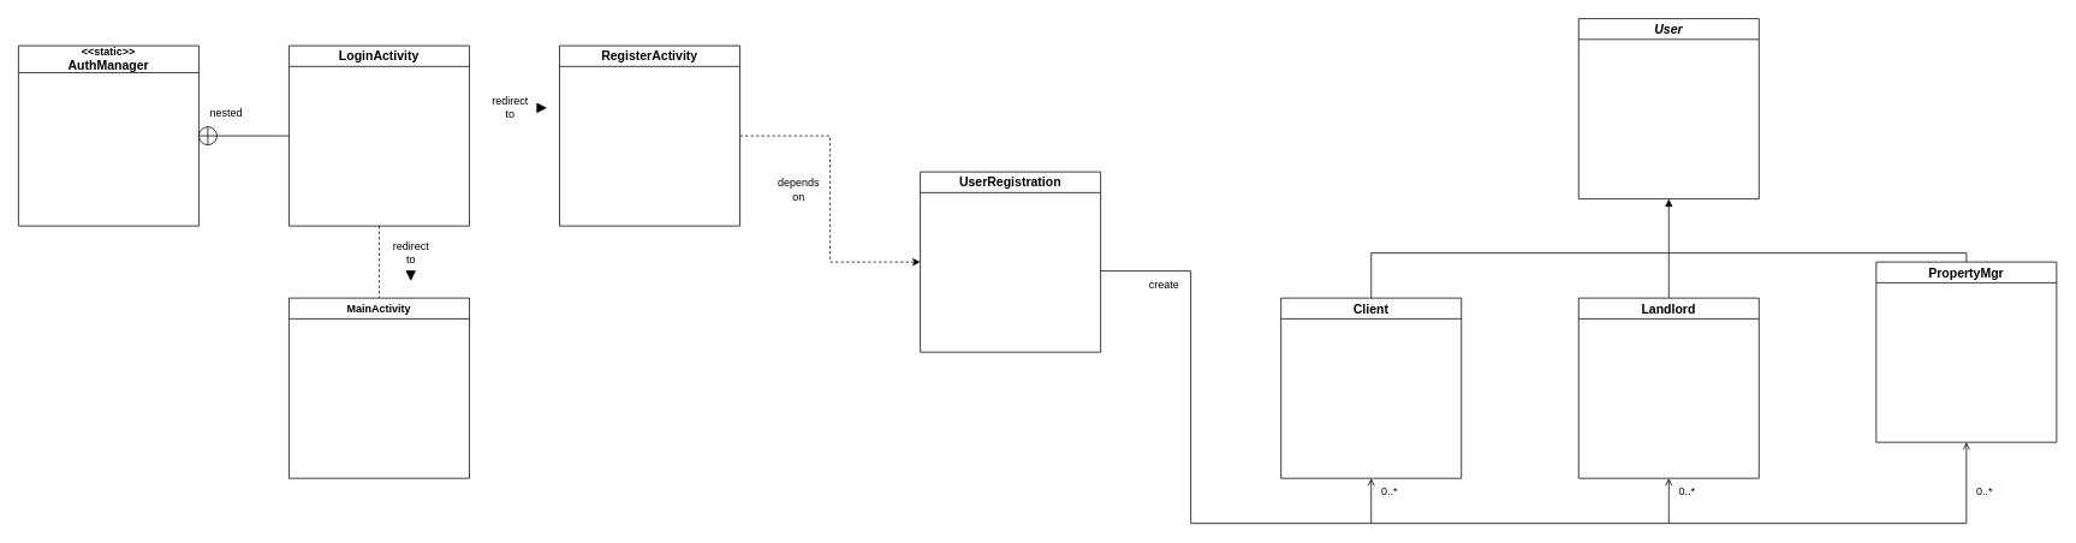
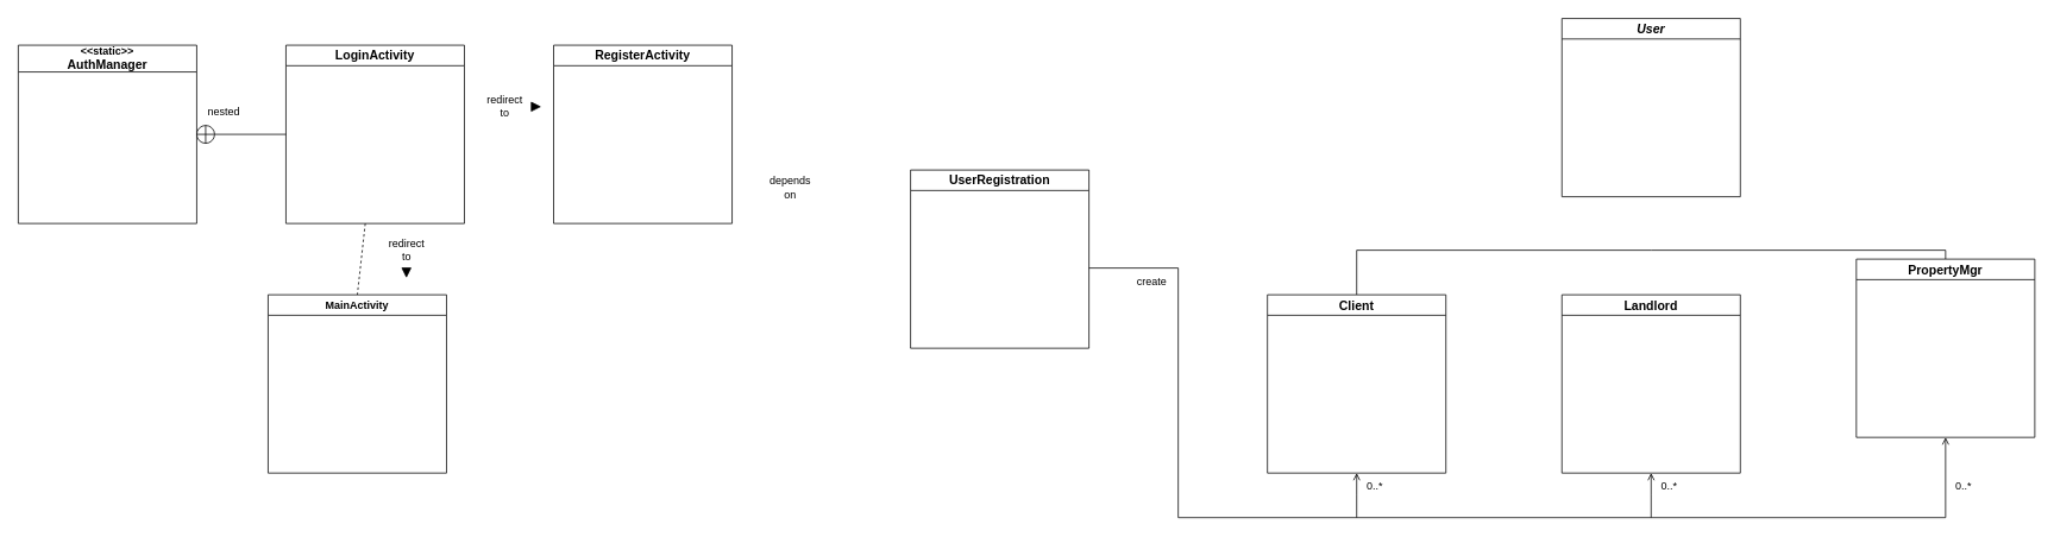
- <mxCell id="5" style="edgeStyle=orthogonalEdgeStyle;rounded=0;orthogonalLoop=1;jettySize=auto;html=1;exitX=1;exitY=0.5;exitDx=0;exitDy=0;entryX=0;entryY=0.5;entryDx=0;entryDy=0;dashed=1;" edge="1" parent="1" source="6" target="10"><mxGeometry relative="1" as="geometry" /></mxCell>
- <mxCell id="16" style="edgeStyle=orthogonalEdgeStyle;rounded=0;orthogonalLoop=1;jettySize=auto;html=1;entryX=0.5;entryY=1;entryDx=0;entryDy=0;endArrow=block;endFill=1;strokeWidth=1;" edge="1" parent="1" source="17" target="11"><mxGeometry relative="1" as="geometry" /></mxCell>
- <mxCell id="7" value="MainActivity" style="swimlane;whiteSpace=wrap;html=1;" vertex="1" parent="1"><mxGeometry x="320" y="330" width="200" height="200" as="geometry" /></mxCell>
+ <mxCell id="7" value="MainActivity" style="swimlane;whiteSpace=wrap;html=1;" vertex="1" parent="1"><mxGeometry x="300" y="330" width="200" height="200" as="geometry" /></mxCell>
